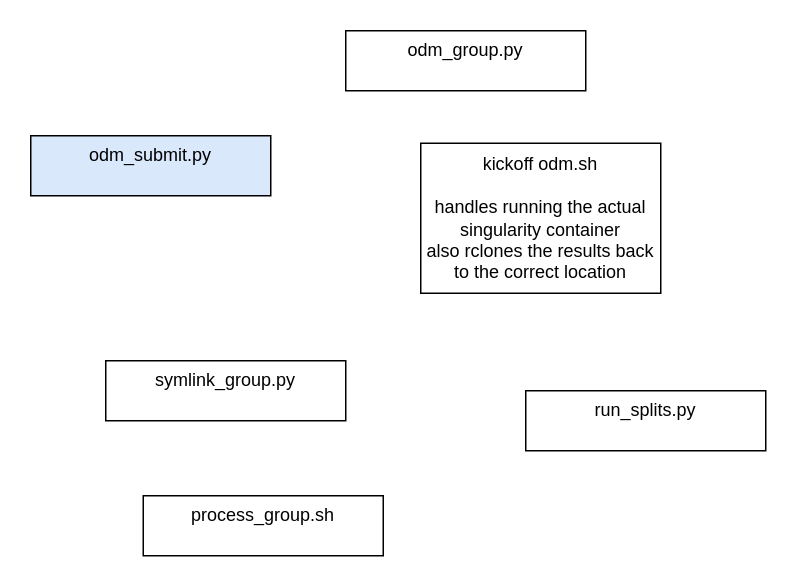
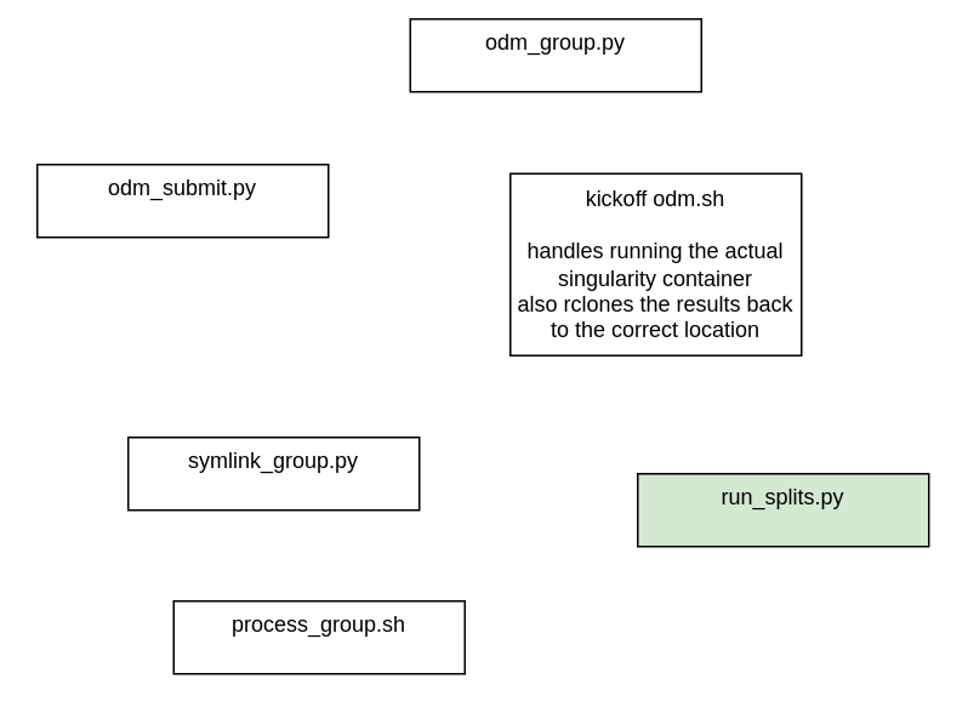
- <mxCell id="4" value="&lt;div&gt;odm_group.py&lt;/div&gt;&lt;div&gt;&lt;br&gt;&lt;/div&gt;" style="rounded=0;whiteSpace=wrap;html=1;resizeHeight=1;fixedWidth=1;autosize=1;" vertex="1" parent="1"><mxGeometry x="230" y="20" width="160" height="40" as="geometry" /></mxCell>
+ <mxCell id="4" value="&lt;div&gt;odm_group.py&lt;/div&gt;&lt;div&gt;&lt;br&gt;&lt;/div&gt;" style="rounded=0;whiteSpace=wrap;html=1;resizeHeight=1;fixedWidth=1;autosize=1;" vertex="1" parent="1"><mxGeometry x="225" y="10" width="160" height="40" as="geometry" /></mxCell>
- <mxCell id="3" value="&lt;div&gt;odm_submit.py&lt;/div&gt;&lt;div&gt;&lt;br&gt;&lt;/div&gt;" style="rounded=0;whiteSpace=wrap;html=1;resizeHeight=1;fixedWidth=1;autosize=1;fillColor=#dae8fc;" vertex="1" parent="1"><mxGeometry x="20" y="90" width="160" height="40" as="geometry" /></mxCell>
+ <mxCell id="3" value="&lt;div&gt;odm_submit.py&lt;/div&gt;&lt;div&gt;&lt;br&gt;&lt;/div&gt;" style="rounded=0;whiteSpace=wrap;html=1;resizeHeight=1;fixedWidth=1;autosize=1;" vertex="1" parent="1"><mxGeometry x="20" y="90" width="160" height="40" as="geometry" /></mxCell>
- <mxCell id="5" value="&lt;div&gt;run_splits.py&lt;/div&gt;&lt;div&gt;&lt;br&gt;&lt;/div&gt;" style="rounded=0;whiteSpace=wrap;html=1;resizeHeight=1;fixedWidth=1;autosize=1;" vertex="1" parent="1"><mxGeometry x="350" y="260" width="160" height="40" as="geometry" /></mxCell>
+ <mxCell id="5" value="&lt;div&gt;run_splits.py&lt;/div&gt;&lt;div&gt;&lt;br&gt;&lt;/div&gt;" style="rounded=0;whiteSpace=wrap;html=1;resizeHeight=1;fixedWidth=1;autosize=1;fillColor=#d5e8d4;" vertex="1" parent="1"><mxGeometry x="350" y="260" width="160" height="40" as="geometry" /></mxCell>
